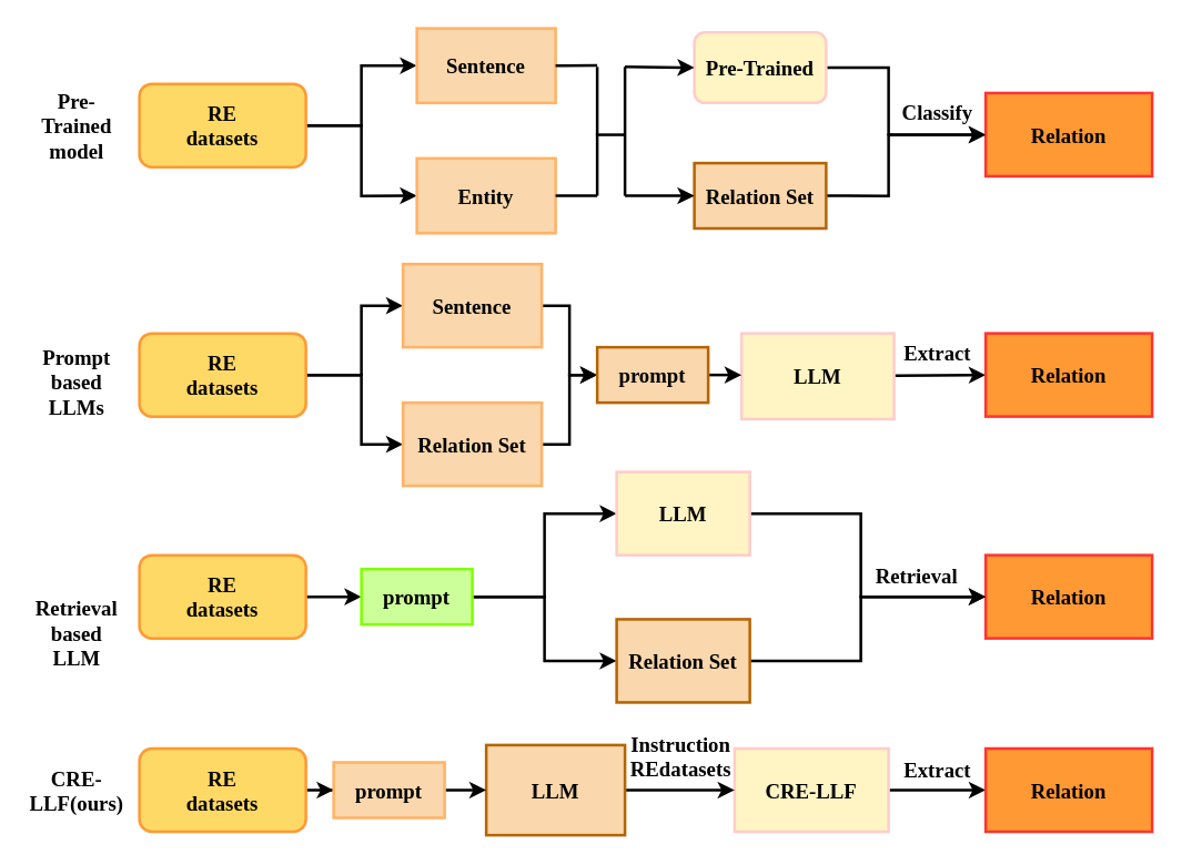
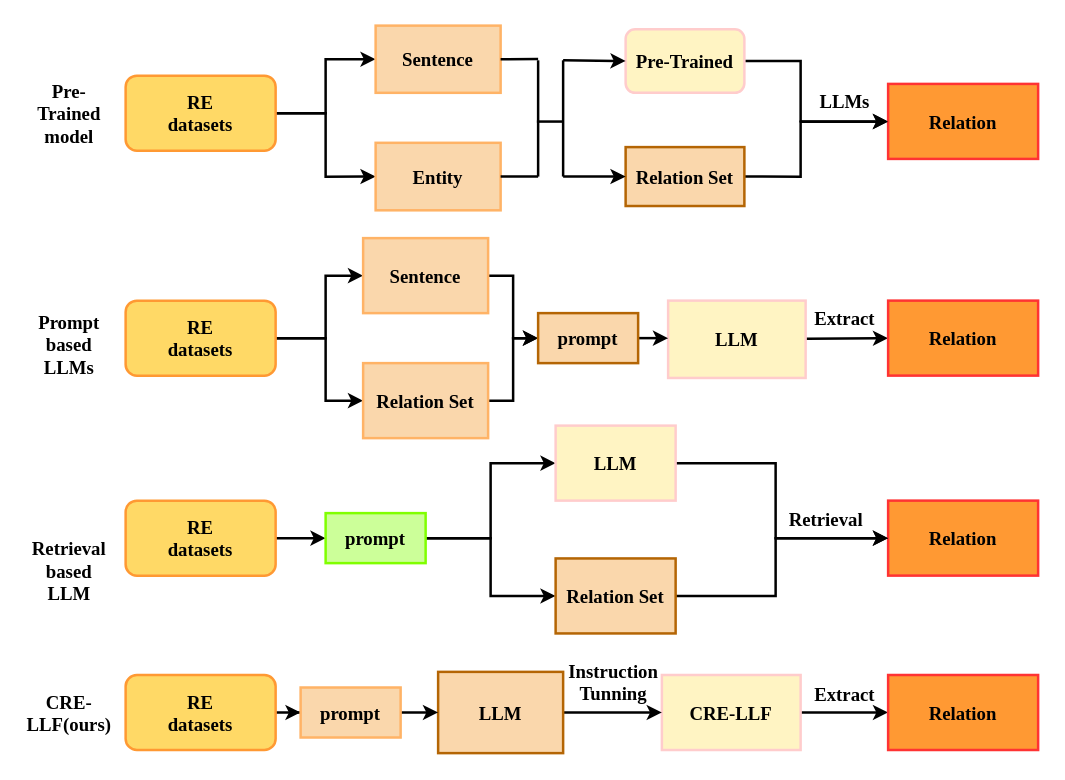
- <mxCell id="17" value="Classify" style="text;html=1;align=center;verticalAlign=middle;resizable=0;points=[];autosize=1;strokeColor=none;fillColor=none;strokeWidth=2;fontFamily=Times New Roman;fontStyle=1;fontSize=15;" parent="1" vertex="1"><mxGeometry x="640" y="65.44" width="70" height="30" as="geometry" /></mxCell>
+ <mxCell id="17" value="LLMs" style="text;html=1;align=center;verticalAlign=middle;resizable=0;points=[];autosize=1;strokeColor=none;fillColor=none;strokeWidth=2;fontFamily=Times New Roman;fontStyle=1;fontSize=15;" parent="1" vertex="1"><mxGeometry x="640" y="65.44" width="70" height="30" as="geometry" /></mxCell>
- <mxCell id="4" value="&lt;font style=&quot;font-size: 15px;&quot;&gt;Instruction &lt;br style=&quot;font-size: 15px;&quot;&gt;REdatasets&lt;/font&gt;" style="text;html=1;align=center;verticalAlign=middle;resizable=0;points=[];autosize=1;strokeColor=none;fillColor=none;strokeWidth=2;fontFamily=Times New Roman;fontStyle=1;fontSize=15;" parent="1" vertex="1"><mxGeometry x="440" y="519.5" width="100" height="50" as="geometry" /></mxCell>
+ <mxCell id="4" value="&lt;font style=&quot;font-size: 15px;&quot;&gt;Instruction &lt;br style=&quot;font-size: 15px;&quot;&gt;Tunning&lt;/font&gt;" style="text;html=1;align=center;verticalAlign=middle;resizable=0;points=[];autosize=1;strokeColor=none;fillColor=none;strokeWidth=2;fontFamily=Times New Roman;fontStyle=1;fontSize=15;" parent="1" vertex="1"><mxGeometry x="440" y="519.5" width="100" height="50" as="geometry" /></mxCell>
